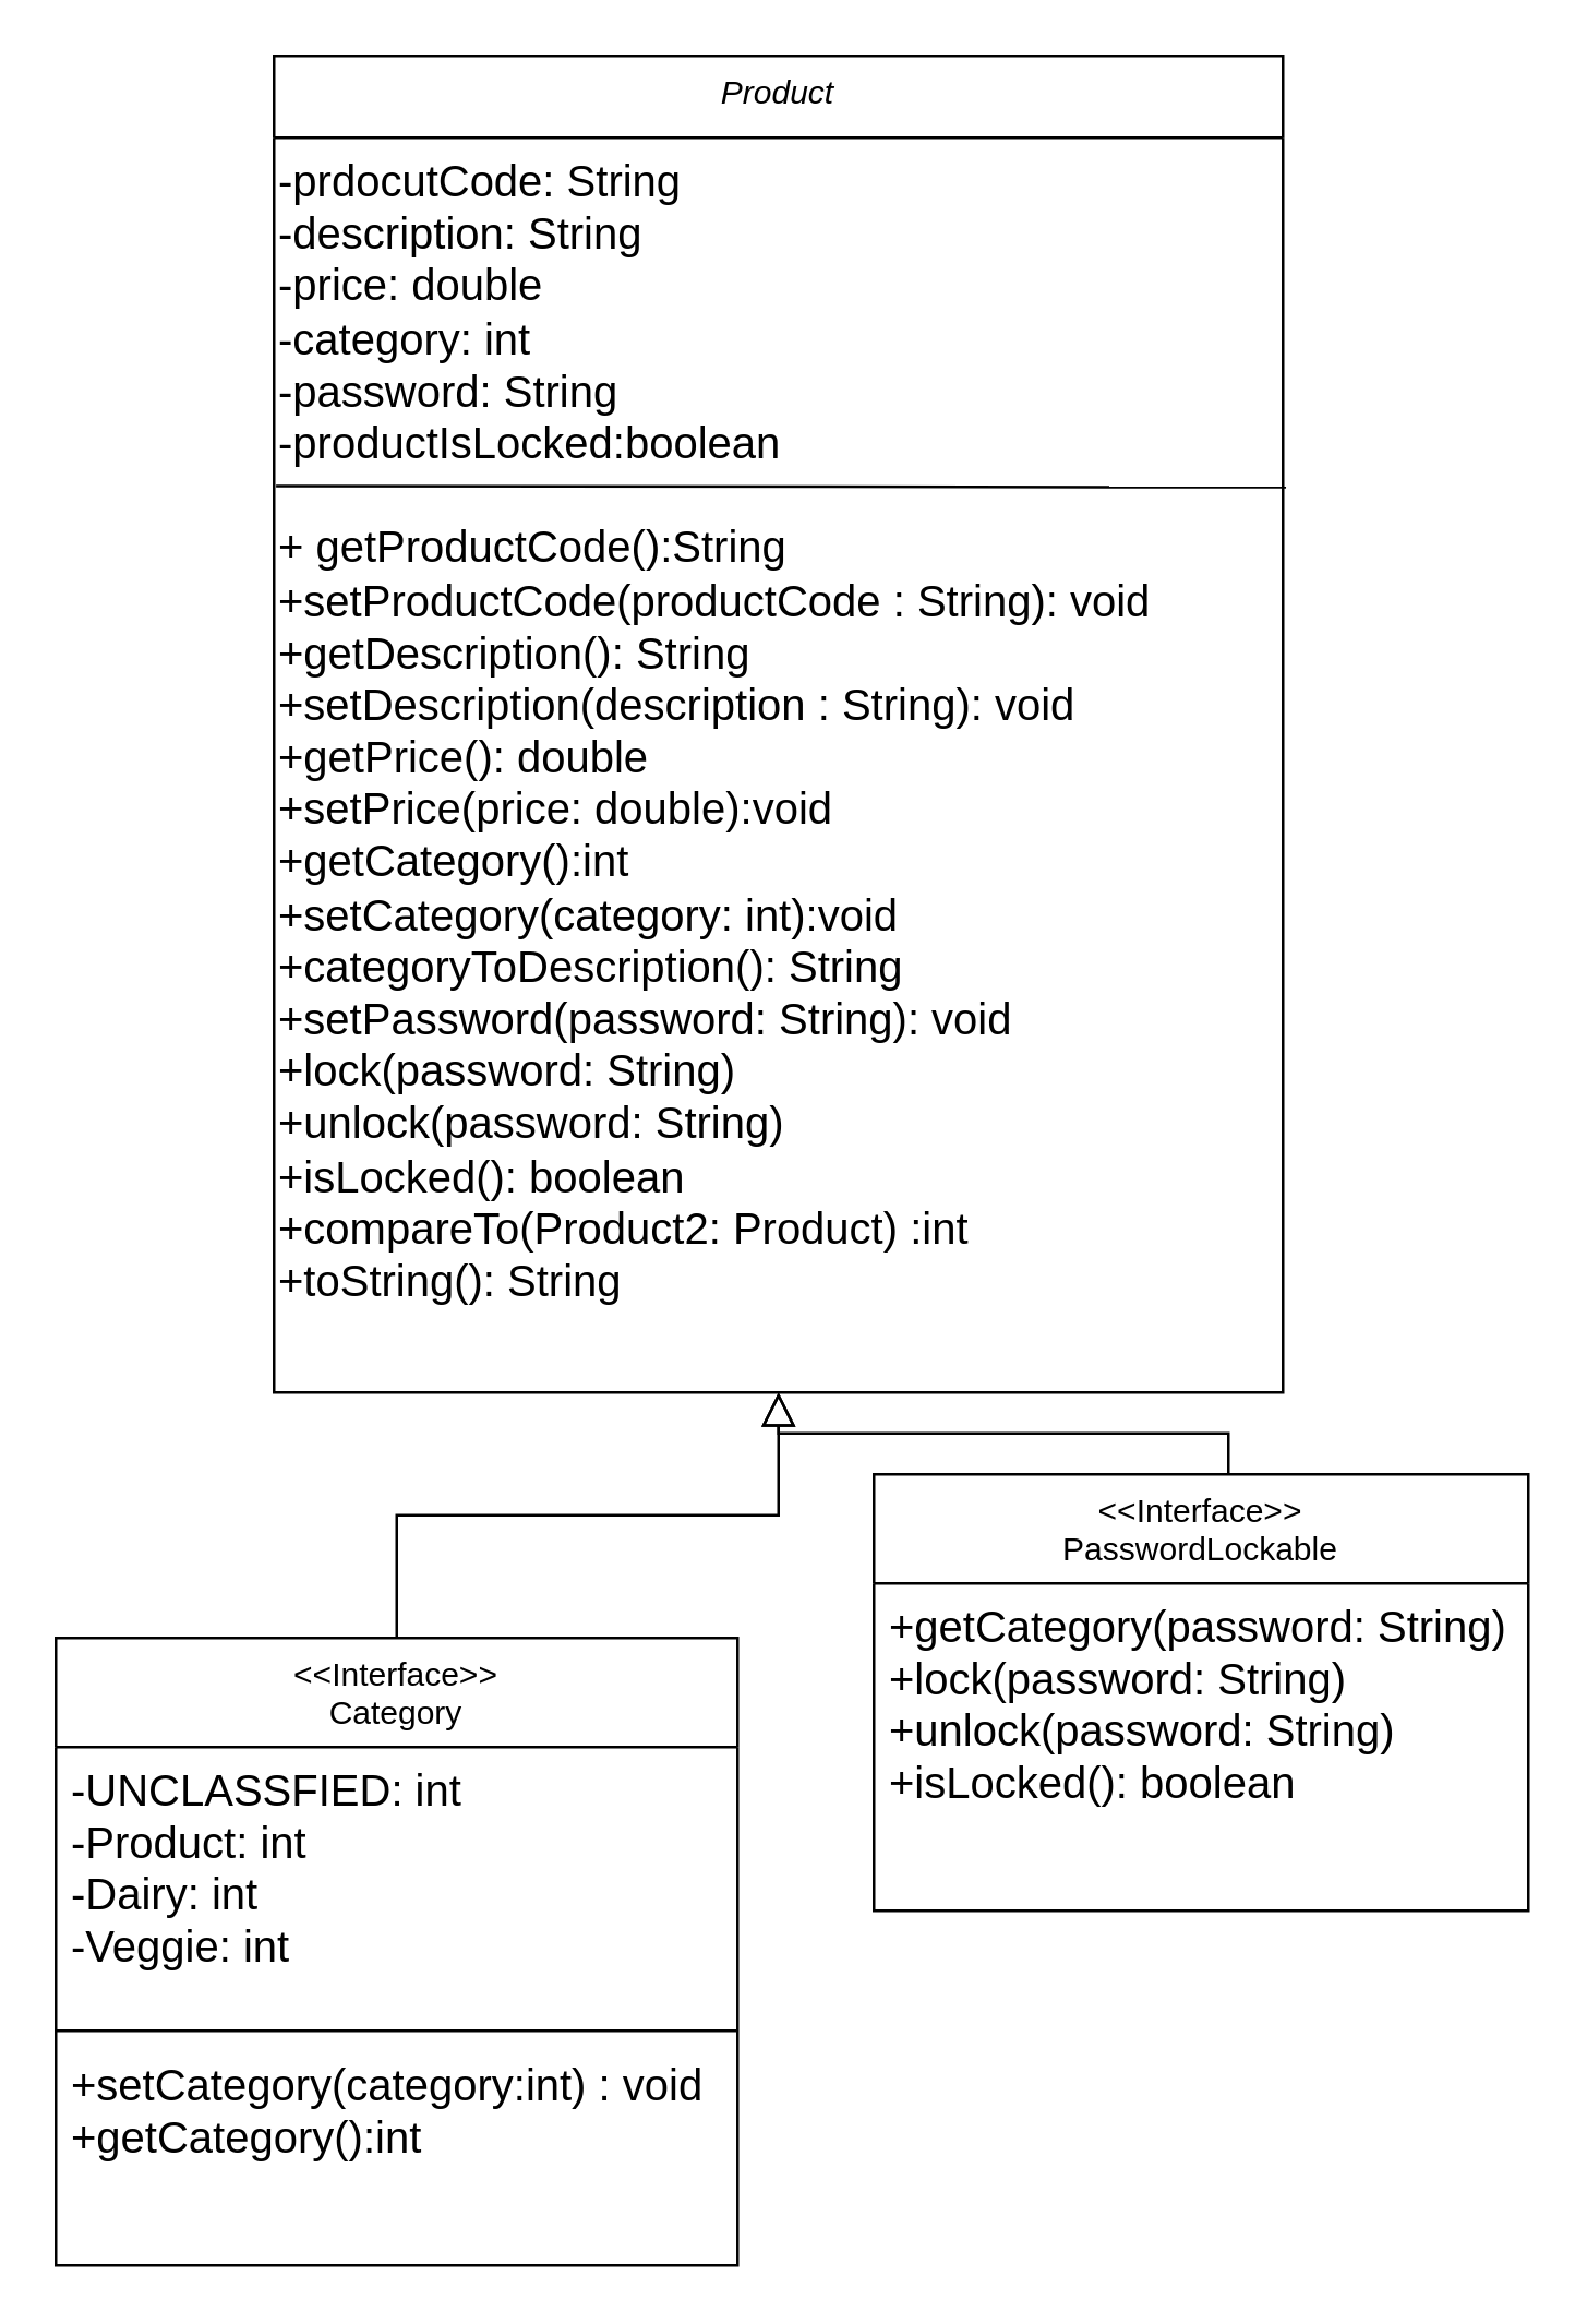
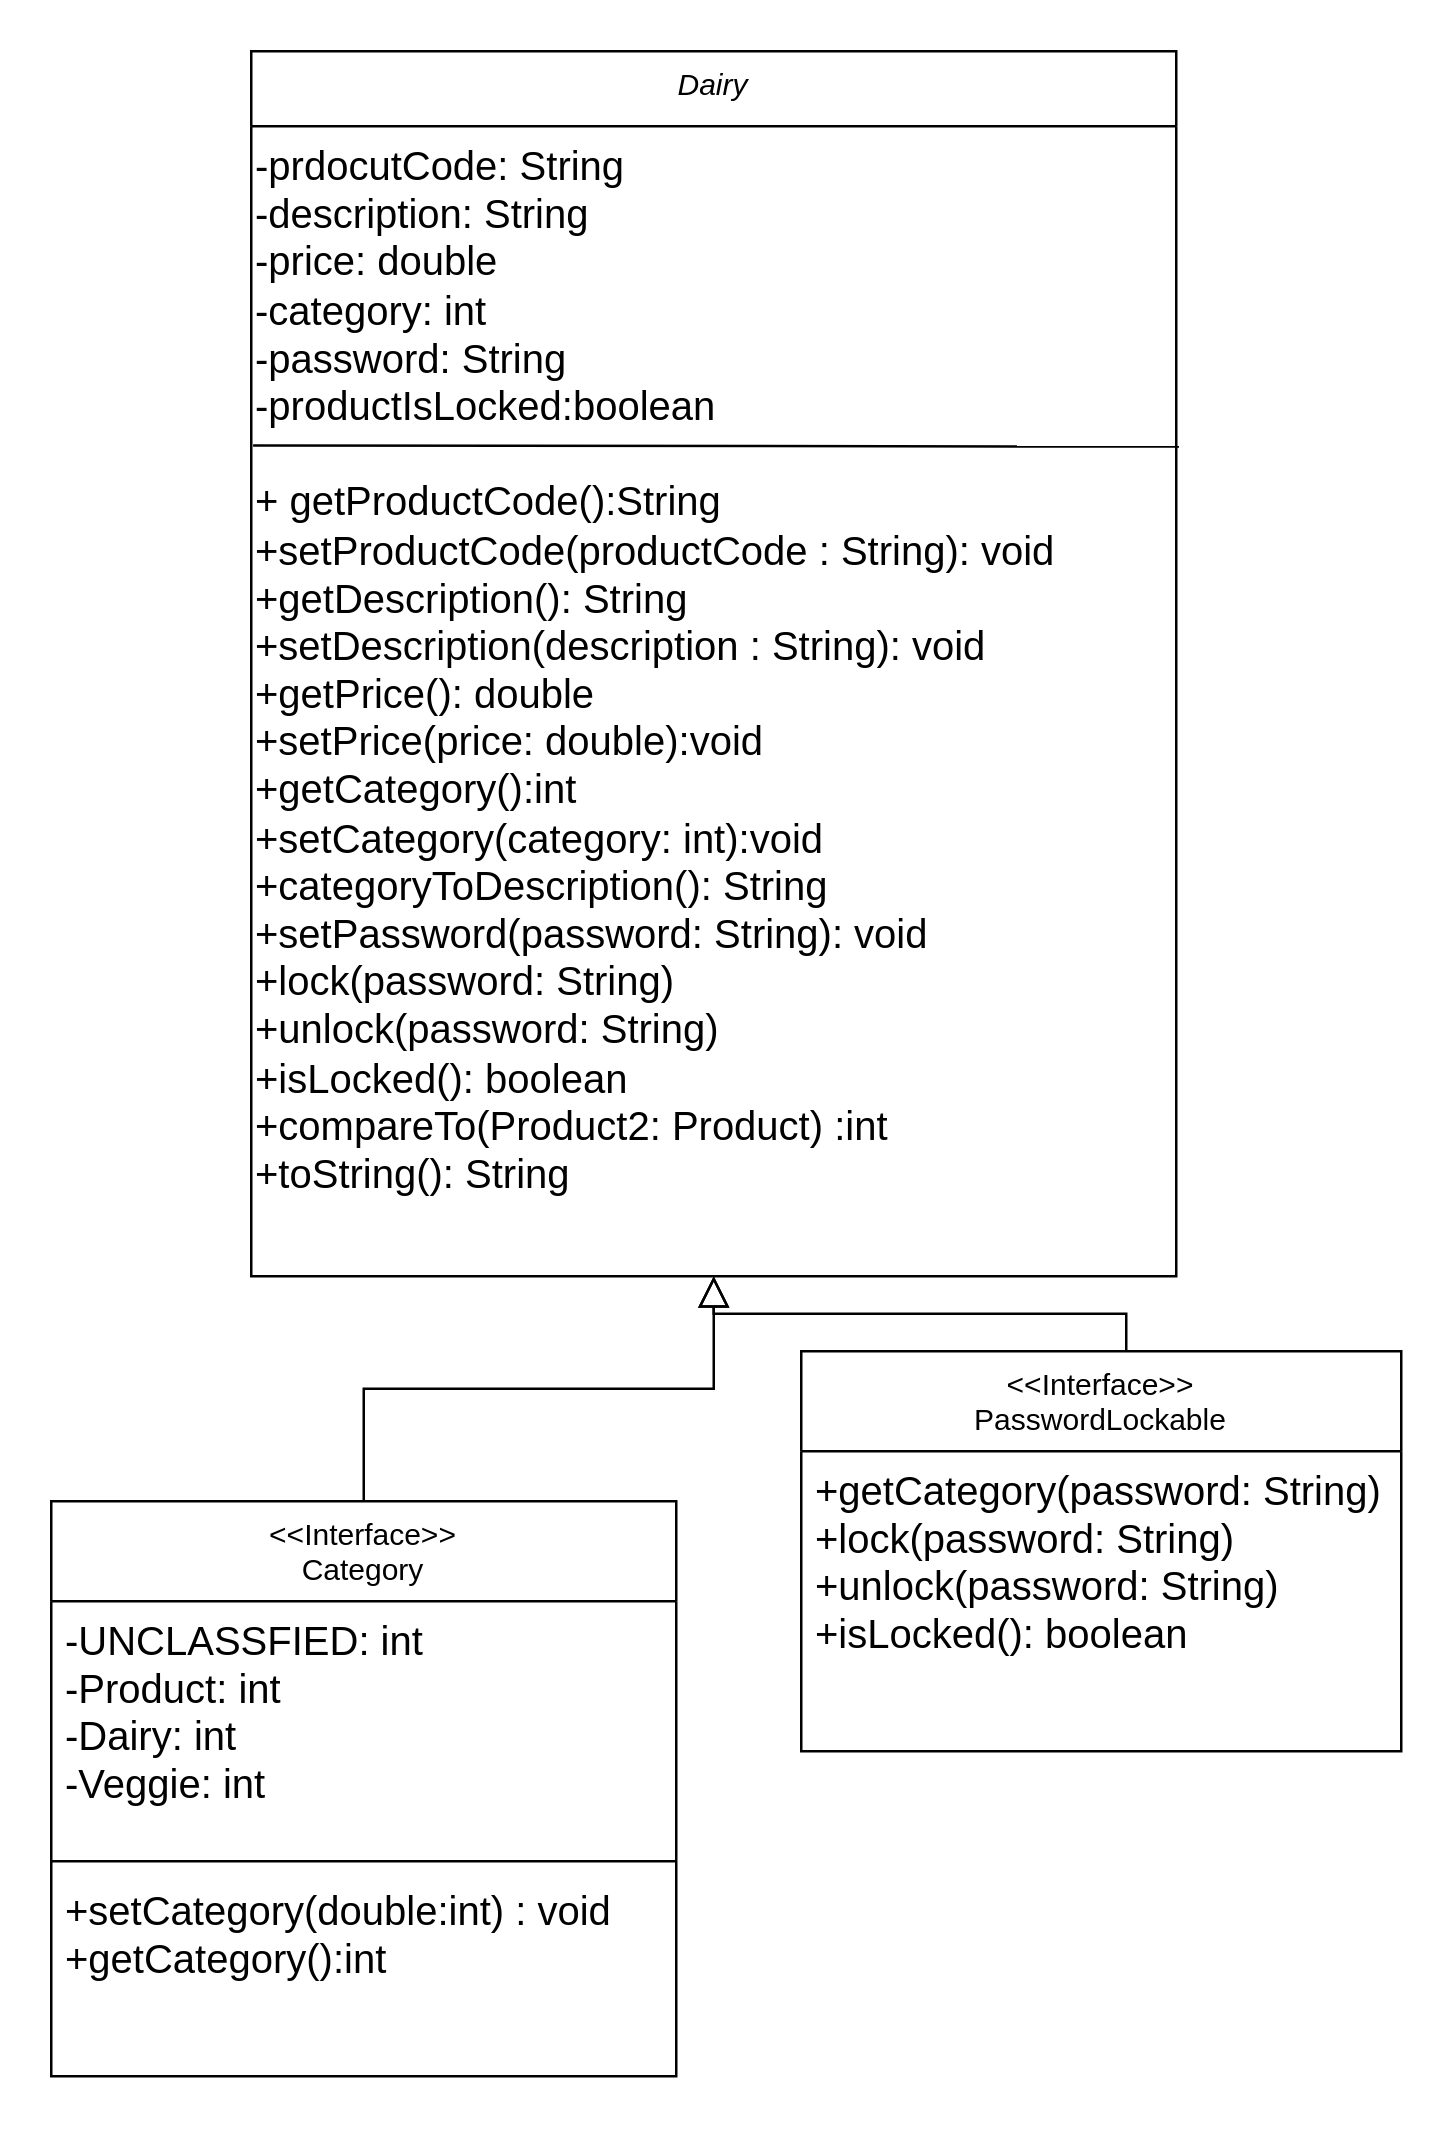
- <mxCell id="2" value="Product" style="swimlane;fontStyle=2;align=center;verticalAlign=top;childLayout=stackLayout;horizontal=1;startSize=30;horizontalStack=0;resizeParent=1;resizeLast=0;collapsible=1;marginBottom=0;rounded=0;shadow=0;strokeWidth=1;" parent="1" vertex="1"><mxGeometry x="100" y="20" width="370" height="490" as="geometry"><mxRectangle x="230" y="140" width="160" height="26" as="alternateBounds" /></mxGeometry></mxCell>
+ <mxCell id="2" value="Dairy" style="swimlane;fontStyle=2;align=center;verticalAlign=top;childLayout=stackLayout;horizontal=1;startSize=30;horizontalStack=0;resizeParent=1;resizeLast=0;collapsible=1;marginBottom=0;rounded=0;shadow=0;strokeWidth=1;" parent="1" vertex="1"><mxGeometry x="100" y="20" width="370" height="490" as="geometry"><mxRectangle x="230" y="140" width="160" height="26" as="alternateBounds" /></mxGeometry></mxCell>
- <mxCell id="8" value="+setCategory(category:int) : void&#10;+getCategory():int" style="text;align=left;verticalAlign=top;spacingLeft=4;spacingRight=4;overflow=hidden;rotatable=0;points=[[0,0.5],[1,0.5]];portConstraint=eastwest;fontStyle=0;fontSize=16;" parent="5" vertex="1"><mxGeometry y="148" width="250" height="44" as="geometry" /></mxCell>
+ <mxCell id="8" value="+setCategory(double:int) : void&#10;+getCategory():int" style="text;align=left;verticalAlign=top;spacingLeft=4;spacingRight=4;overflow=hidden;rotatable=0;points=[[0,0.5],[1,0.5]];portConstraint=eastwest;fontStyle=0;fontSize=16;" parent="5" vertex="1"><mxGeometry y="148" width="250" height="44" as="geometry" /></mxCell>
